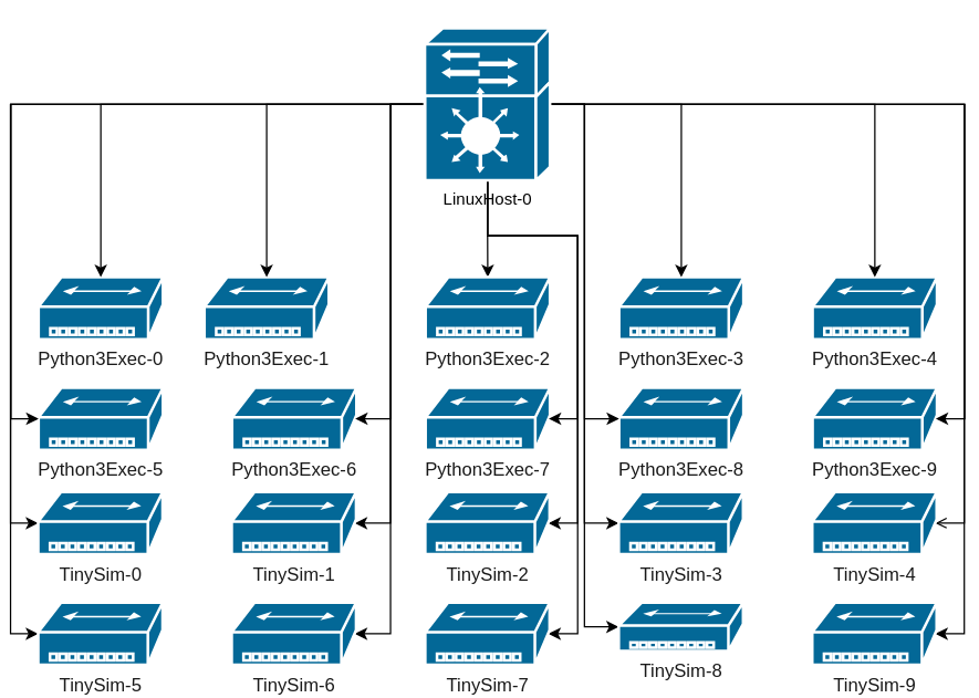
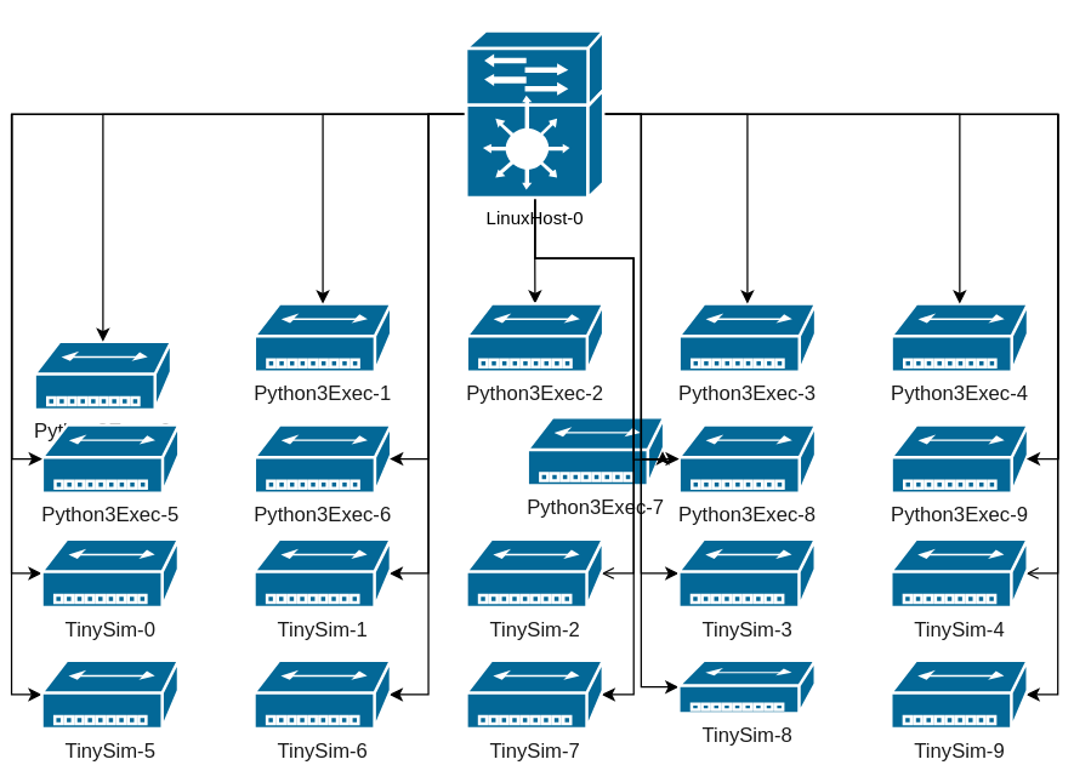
- <mxCell id="2" value="&lt;span style=&quot;color: rgb(25 , 25 , 25) ; font-size: 13.333px ; background-color: rgb(255 , 255 , 255)&quot;&gt;Python3Exec-0&lt;/span&gt;" style="shape=mxgraph.cisco.hubs_and_gateways.small_hub;html=1;pointerEvents=1;dashed=0;fillColor=#036897;strokeColor=#ffffff;strokeWidth=2;verticalLabelPosition=bottom;verticalAlign=top;align=center;outlineConnect=0;" vertex="1" parent="1"><mxGeometry x="20.25" y="200" width="90" height="45" as="geometry" /></mxCell>
+ <mxCell id="2" value="&lt;span style=&quot;color: rgb(25 , 25 , 25) ; font-size: 13.333px ; background-color: rgb(255 , 255 , 255)&quot;&gt;Python3Exec-0&lt;/span&gt;" style="shape=mxgraph.cisco.hubs_and_gateways.small_hub;html=1;pointerEvents=1;dashed=0;fillColor=#036897;strokeColor=#ffffff;strokeWidth=2;verticalLabelPosition=bottom;verticalAlign=top;align=center;outlineConnect=0;" vertex="1" parent="1"><mxGeometry x="15.25" y="225" width="90" height="45" as="geometry" /></mxCell>
- <mxCell id="3" value="&lt;span style=&quot;color: rgb(25 , 25 , 25) ; font-size: 13.333px ; background-color: rgb(255 , 255 , 255)&quot;&gt;Python3Exec-1&lt;/span&gt;" style="shape=mxgraph.cisco.hubs_and_gateways.small_hub;html=1;pointerEvents=1;dashed=0;fillColor=#036897;strokeColor=#ffffff;strokeWidth=2;verticalLabelPosition=bottom;verticalAlign=top;align=center;outlineConnect=0;" vertex="1" parent="1"><mxGeometry x="140.25" y="200" width="90" height="45" as="geometry" /></mxCell>
+ <mxCell id="3" value="&lt;span style=&quot;color: rgb(25 , 25 , 25) ; font-size: 13.333px ; background-color: rgb(255 , 255 , 255)&quot;&gt;Python3Exec-1&lt;/span&gt;" style="shape=mxgraph.cisco.hubs_and_gateways.small_hub;html=1;pointerEvents=1;dashed=0;fillColor=#036897;strokeColor=#ffffff;strokeWidth=2;verticalLabelPosition=bottom;verticalAlign=top;align=center;outlineConnect=0;" vertex="1" parent="1"><mxGeometry x="160.25" y="200" width="90" height="45" as="geometry" /></mxCell>
- <mxCell id="7" value="&lt;span style=&quot;color: rgb(25 , 25 , 25) ; font-size: 13.333px ; background-color: rgb(255 , 255 , 255)&quot;&gt;Python3Exec-7&lt;/span&gt;" style="shape=mxgraph.cisco.hubs_and_gateways.small_hub;html=1;pointerEvents=1;dashed=0;fillColor=#036897;strokeColor=#ffffff;strokeWidth=2;verticalLabelPosition=bottom;verticalAlign=top;align=center;outlineConnect=0;" vertex="1" parent="1"><mxGeometry x="300.25" y="280" width="90" height="45" as="geometry" /></mxCell>
+ <mxCell id="7" value="&lt;span style=&quot;color: rgb(25 , 25 , 25) ; font-size: 13.333px ; background-color: rgb(255 , 255 , 255)&quot;&gt;Python3Exec-7&lt;/span&gt;" style="shape=mxgraph.cisco.hubs_and_gateways.small_hub;html=1;pointerEvents=1;dashed=0;fillColor=#036897;strokeColor=#ffffff;strokeWidth=2;verticalLabelPosition=bottom;verticalAlign=top;align=center;outlineConnect=0;" vertex="1" parent="1"><mxGeometry x="340.25" y="275" width="90" height="45" as="geometry" /></mxCell>
- <mxCell id="25" style="edgeStyle=orthogonalEdgeStyle;rounded=0;orthogonalLoop=1;jettySize=auto;html=1;entryX=0.99;entryY=0.5;entryDx=0;entryDy=0;entryPerimeter=0;" edge="1" parent="1" source="31" target="42"><mxGeometry relative="1" as="geometry"><Array as="points"><mxPoint x="345.25" y="170" /><mxPoint x="410.25" y="170" /><mxPoint x="410.25" y="378" /></Array></mxGeometry></mxCell>
+ <mxCell id="25" style="edgeStyle=orthogonalEdgeStyle;rounded=0;orthogonalLoop=1;jettySize=auto;html=1;entryX=0.99;entryY=0.5;entryDx=0;entryDy=0;entryPerimeter=0;endArrow=open;" edge="1" parent="1" source="31" target="42"><mxGeometry relative="1" as="geometry"><Array as="points"><mxPoint x="345.25" y="170" /><mxPoint x="410.25" y="170" /><mxPoint x="410.25" y="378" /></Array></mxGeometry></mxCell>
